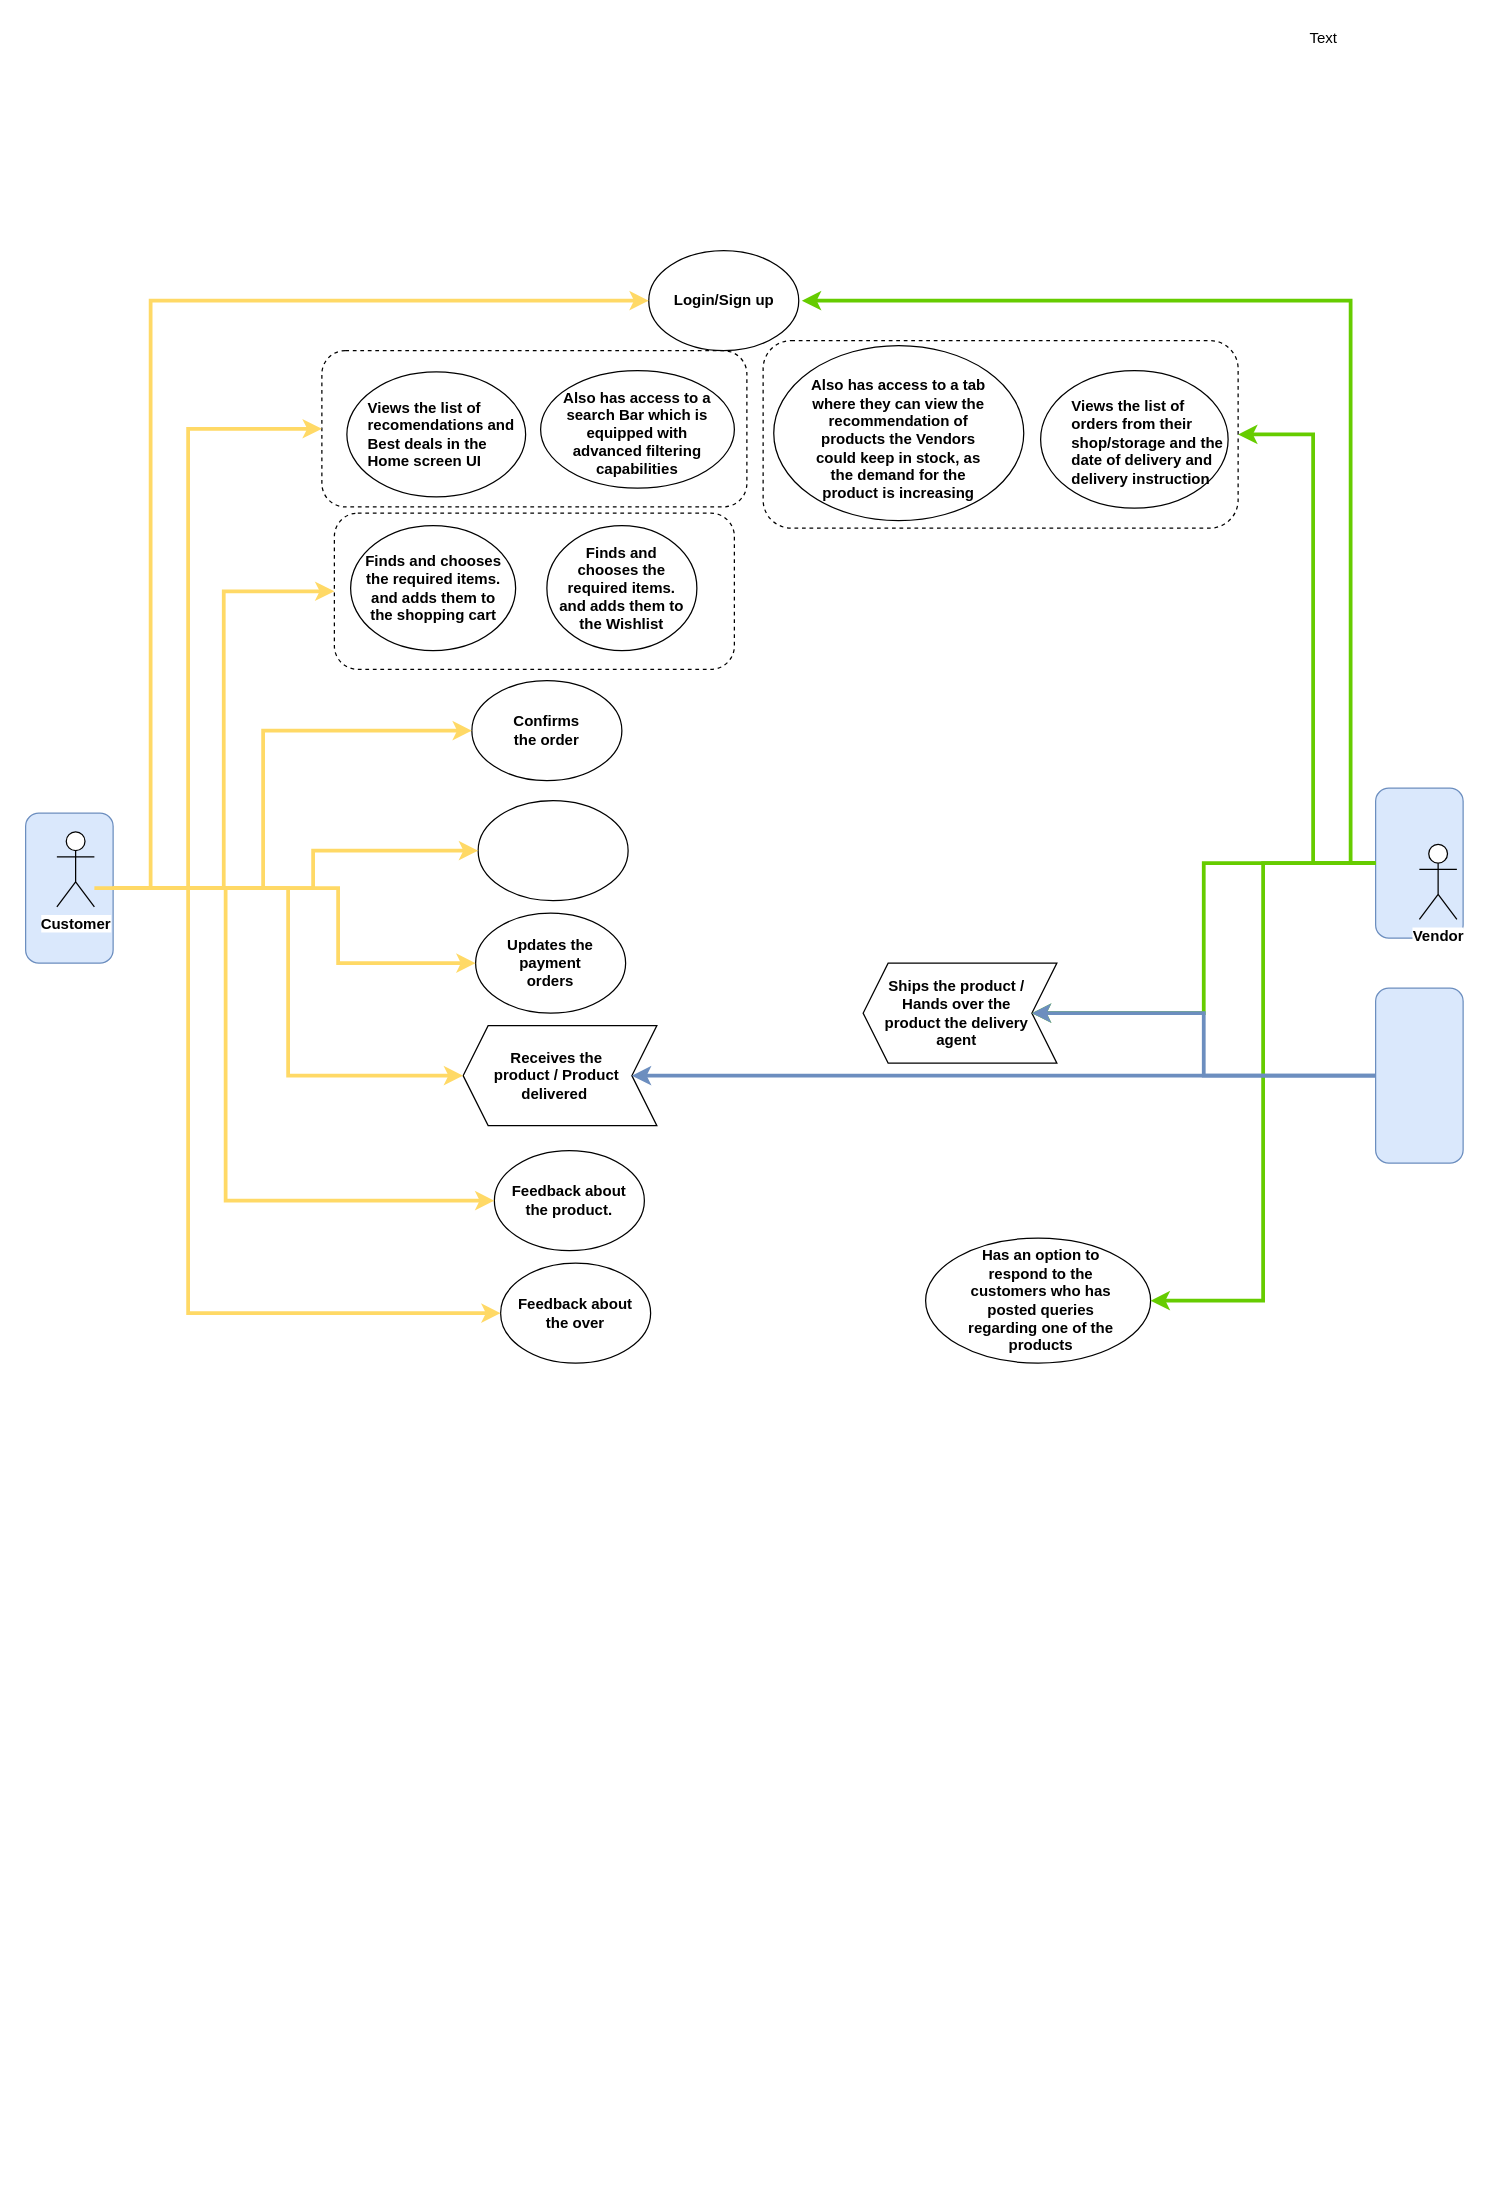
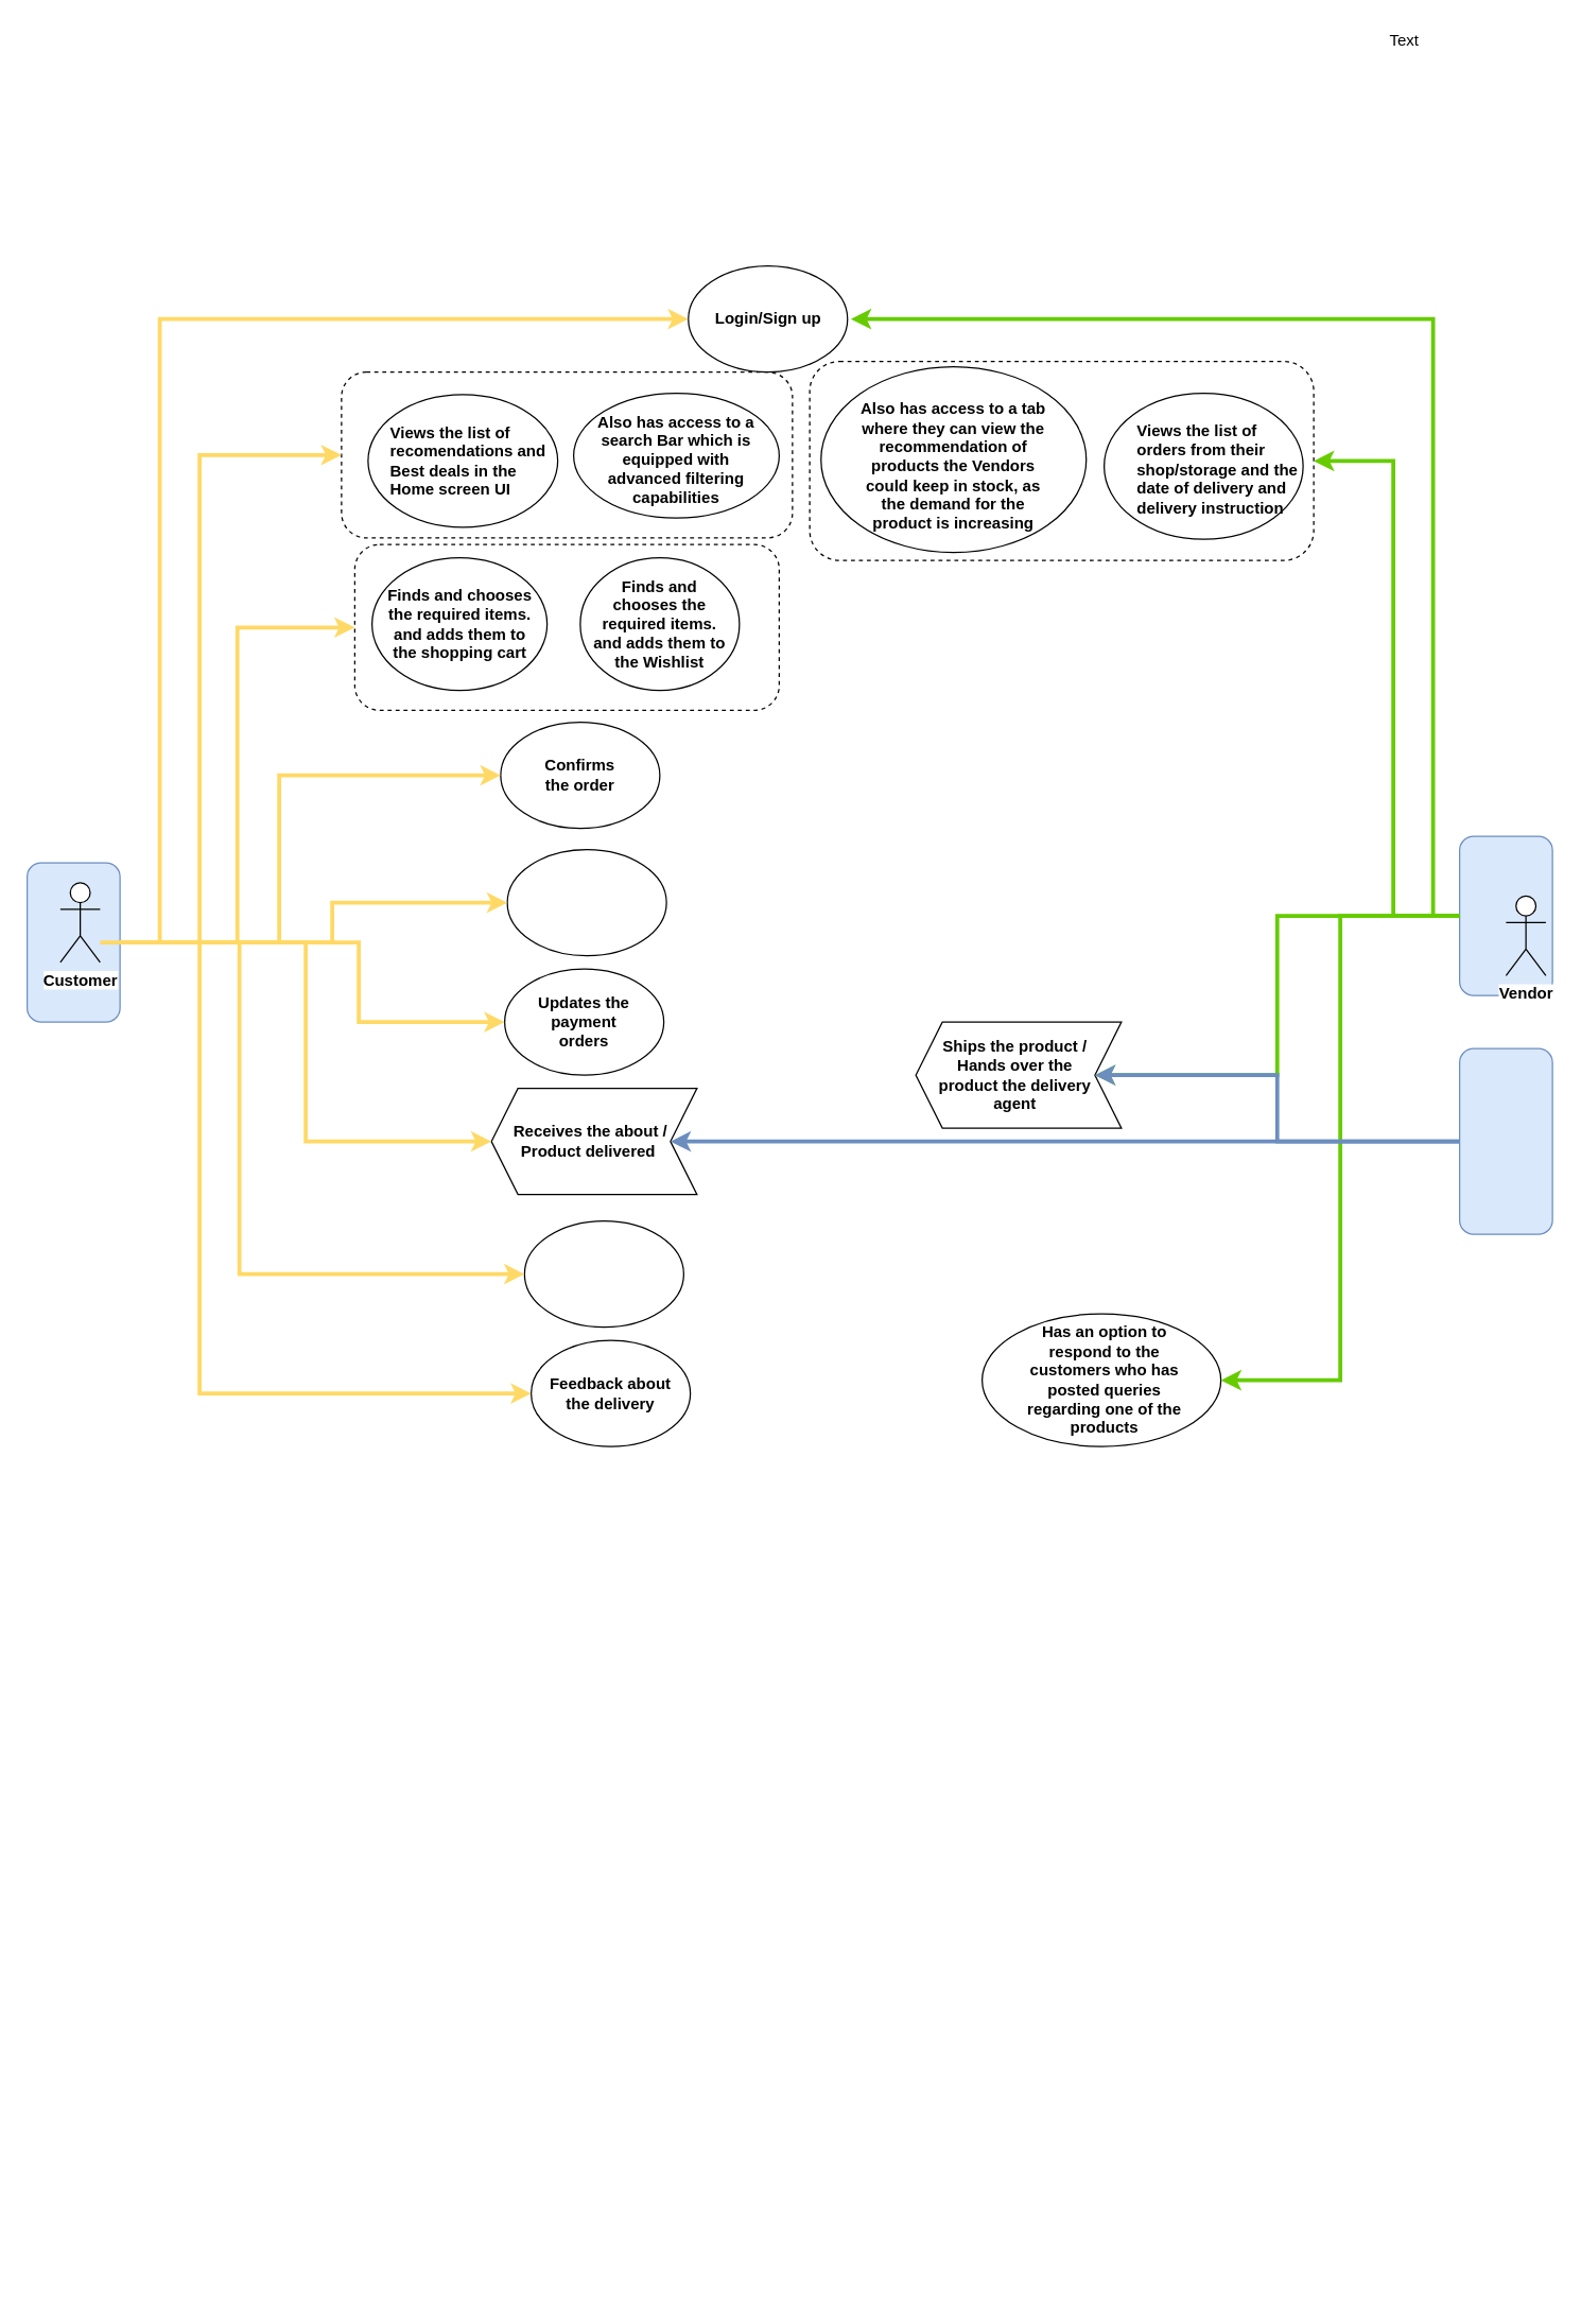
- <mxCell id="32" value="&lt;b&gt;Receives the product / Product delivered&amp;nbsp;&lt;/b&gt;" style="text;html=1;strokeColor=none;fillColor=none;align=center;verticalAlign=middle;whiteSpace=wrap;rounded=0;" parent="30" vertex="1"><mxGeometry x="15" y="30" width="120" height="20" as="geometry" /></mxCell>
+ <mxCell id="32" value="&lt;b&gt;Receives the about / Product delivered&amp;nbsp;&lt;/b&gt;" style="text;html=1;strokeColor=none;fillColor=none;align=center;verticalAlign=middle;whiteSpace=wrap;rounded=0;" parent="30" vertex="1"><mxGeometry x="15" y="30" width="120" height="20" as="geometry" /></mxCell>
- <mxCell id="38" value="&lt;b&gt;Feedback about the product.&lt;/b&gt;" style="text;html=1;strokeColor=none;fillColor=none;align=center;verticalAlign=middle;whiteSpace=wrap;rounded=0;" parent="36" vertex="1"><mxGeometry x="5" y="30" width="110" height="20" as="geometry" /></mxCell>
- <mxCell id="44" value="&lt;b&gt;Feedback about the over&lt;/b&gt;" style="text;html=1;strokeColor=none;fillColor=none;align=center;verticalAlign=middle;whiteSpace=wrap;rounded=0;" parent="42" vertex="1"><mxGeometry x="5" y="30" width="110" height="20" as="geometry" /></mxCell>
+ <mxCell id="44" value="&lt;b&gt;Feedback about the delivery&lt;/b&gt;" style="text;html=1;strokeColor=none;fillColor=none;align=center;verticalAlign=middle;whiteSpace=wrap;rounded=0;" parent="42" vertex="1"><mxGeometry x="5" y="30" width="110" height="20" as="geometry" /></mxCell>
